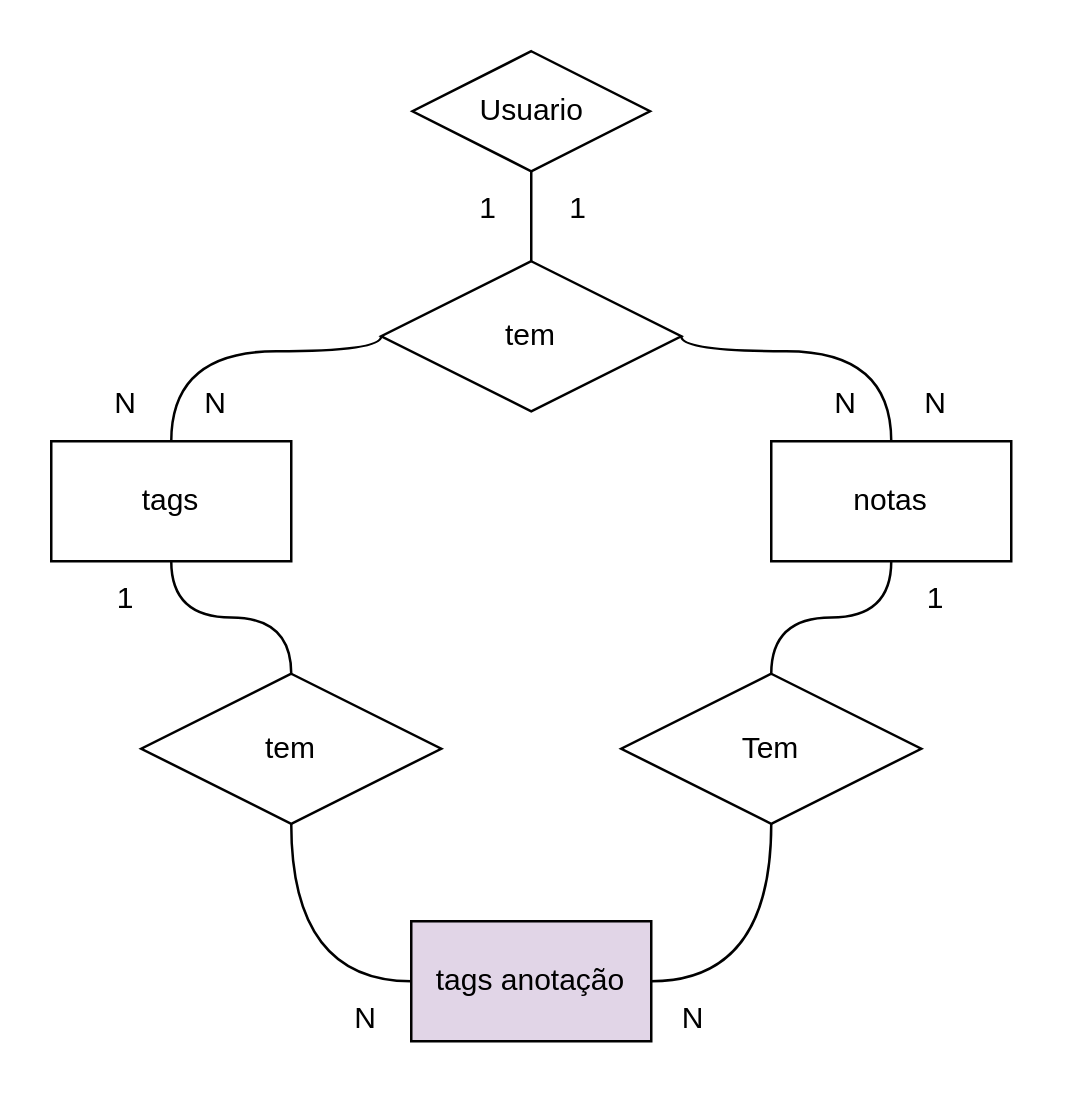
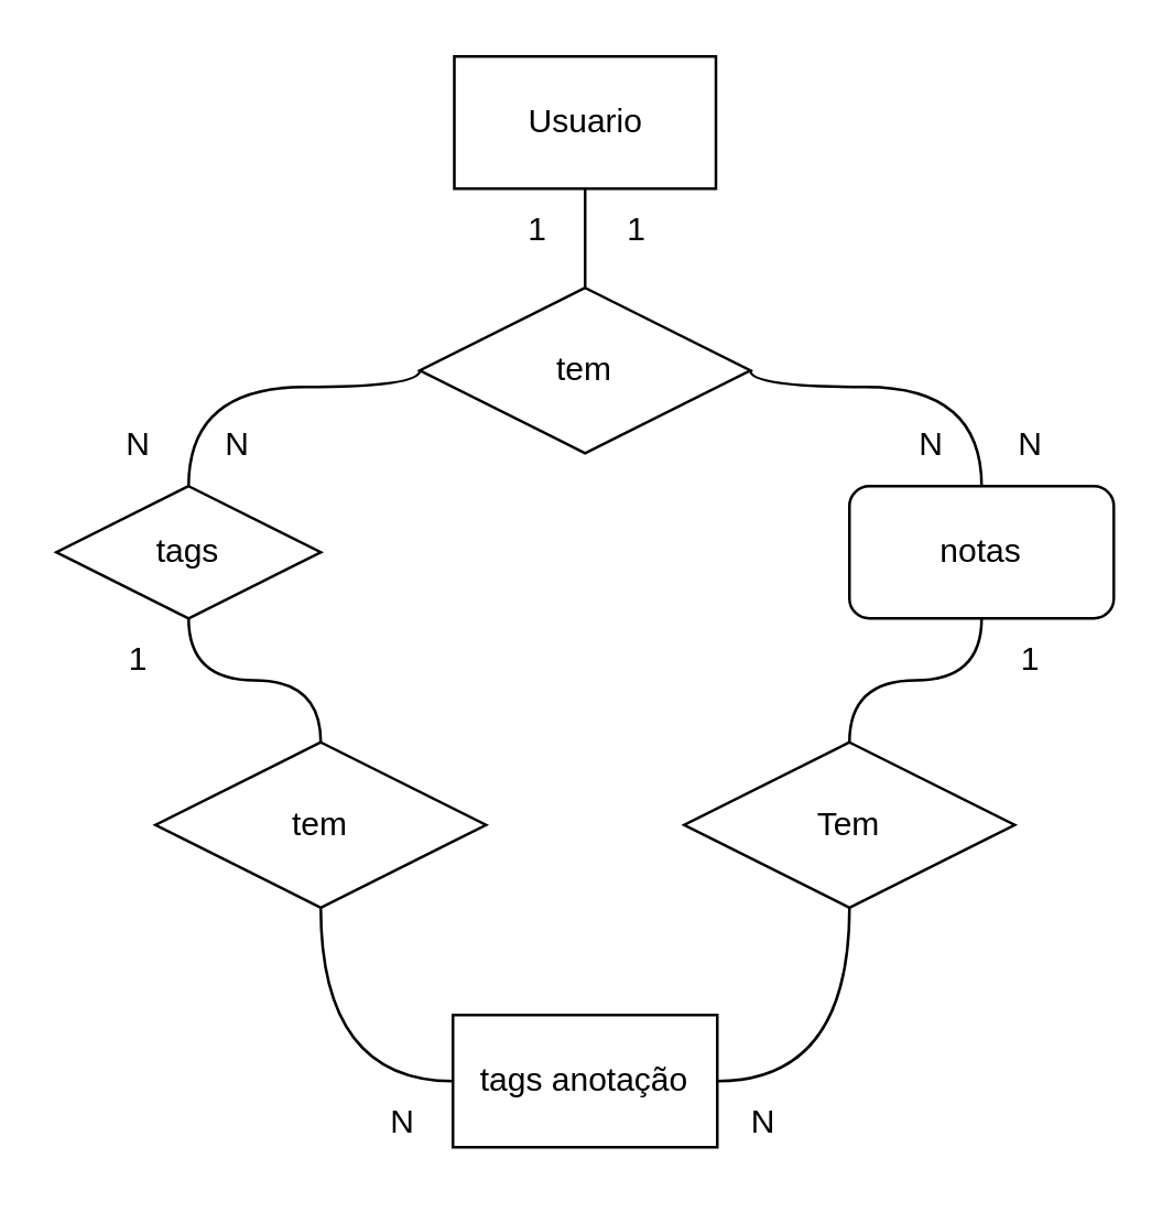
- <mxCell id="8" value="Usuario" style="rhombus;whiteSpace=wrap;html=1;align=center;" parent="1" vertex="1"><mxGeometry x="164.5" y="20" width="95" height="48" as="geometry" /></mxCell>
+ <mxCell id="8" value="Usuario" style="whiteSpace=wrap;html=1;align=center;" parent="1" vertex="1"><mxGeometry x="164.5" y="20" width="95" height="48" as="geometry" /></mxCell>
- <mxCell id="3" value="tags" style="whiteSpace=wrap;html=1;align=center;" parent="1" vertex="1"><mxGeometry x="20" y="176" width="96" height="48" as="geometry" /></mxCell>
+ <mxCell id="3" value="tags" style="rhombus;whiteSpace=wrap;html=1;align=center;" parent="1" vertex="1"><mxGeometry x="20" y="176" width="96" height="48" as="geometry" /></mxCell>
- <mxCell id="10" value="notas" style="whiteSpace=wrap;html=1;align=center;" parent="1" vertex="1"><mxGeometry x="308" y="176" width="96" height="48" as="geometry" /></mxCell>
+ <mxCell id="10" value="notas" style="whiteSpace=wrap;html=1;align=center;rounded=1;" parent="1" vertex="1"><mxGeometry x="308" y="176" width="96" height="48" as="geometry" /></mxCell>
- <mxCell id="11" value="tags anotação" style="whiteSpace=wrap;html=1;align=center;fillColor=#e1d5e7;" parent="1" vertex="1"><mxGeometry x="164" y="368" width="96" height="48" as="geometry" /></mxCell>
+ <mxCell id="11" value="tags anotação" style="whiteSpace=wrap;html=1;align=center;" parent="1" vertex="1"><mxGeometry x="164" y="368" width="96" height="48" as="geometry" /></mxCell>
